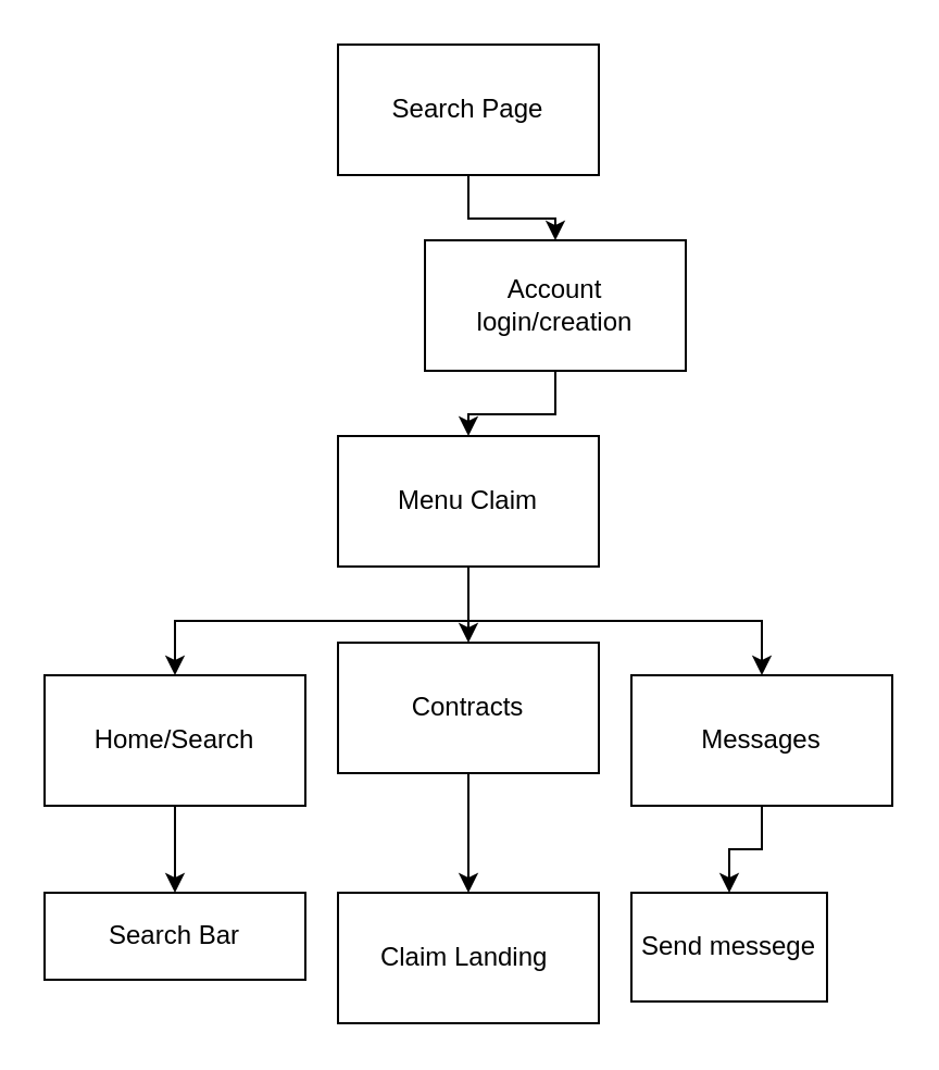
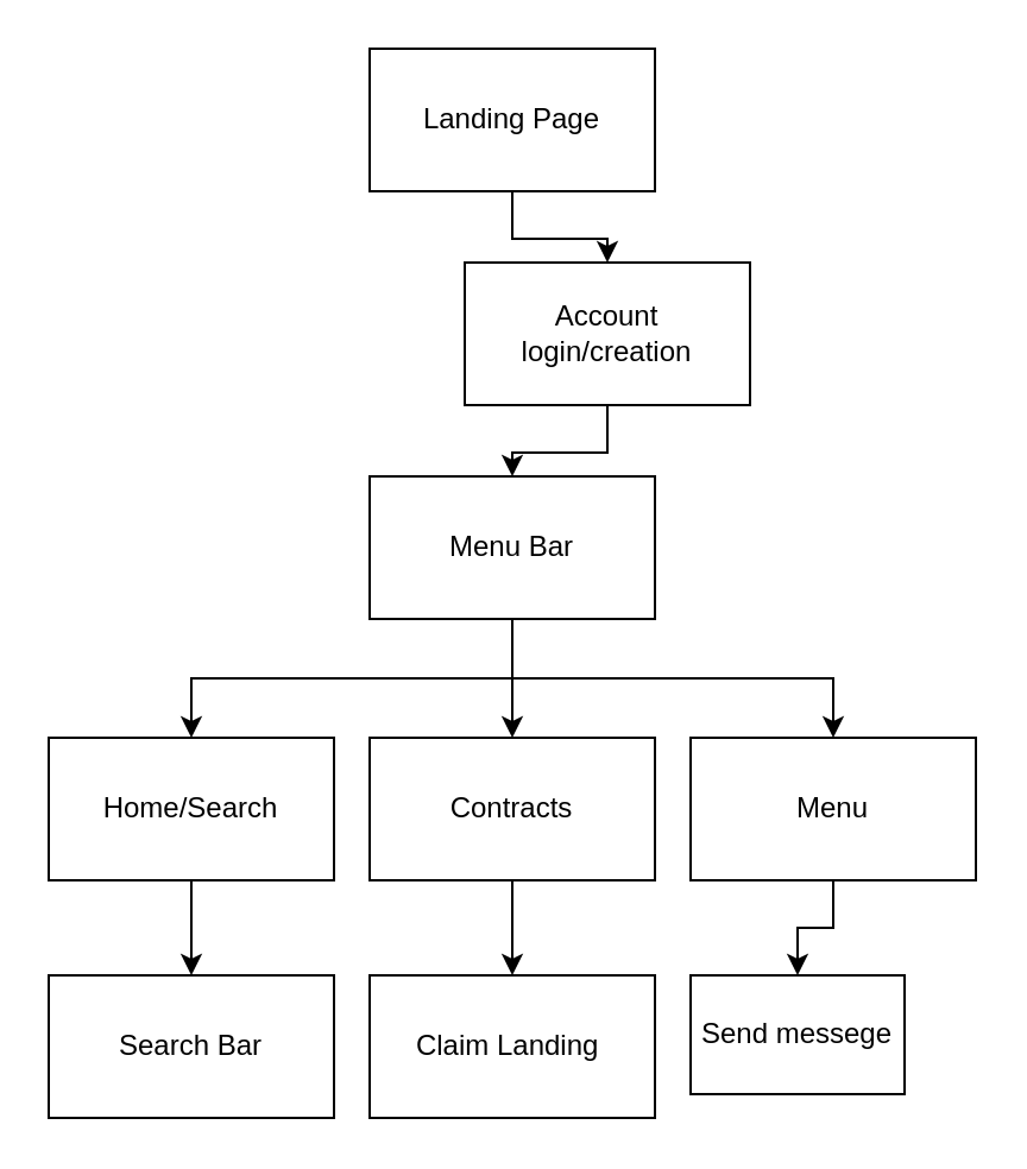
- <mxCell id="3" value="Search Page" style="rounded=0;whiteSpace=wrap;html=1;" parent="1" vertex="1"><mxGeometry x="155" y="20" width="120" height="60" as="geometry" /></mxCell>
+ <mxCell id="3" value="Landing Page" style="rounded=0;whiteSpace=wrap;html=1;" parent="1" vertex="1"><mxGeometry x="155" y="20" width="120" height="60" as="geometry" /></mxCell>
- <mxCell id="9" value="Menu Claim" style="rounded=0;whiteSpace=wrap;html=1;" parent="1" vertex="1"><mxGeometry x="155" y="200" width="120" height="60" as="geometry" /></mxCell>
+ <mxCell id="9" value="Menu Bar" style="rounded=0;whiteSpace=wrap;html=1;" parent="1" vertex="1"><mxGeometry x="155" y="200" width="120" height="60" as="geometry" /></mxCell>
- <mxCell id="13" value="Contracts" style="rounded=0;whiteSpace=wrap;html=1;" parent="1" vertex="1"><mxGeometry x="155" y="295" width="120" height="60" as="geometry" /></mxCell>
+ <mxCell id="13" value="Contracts" style="rounded=0;whiteSpace=wrap;html=1;" parent="1" vertex="1"><mxGeometry x="155" y="310" width="120" height="60" as="geometry" /></mxCell>
- <mxCell id="15" value="Messages" style="rounded=0;whiteSpace=wrap;html=1;" parent="1" vertex="1"><mxGeometry x="290" y="310" width="120" height="60" as="geometry" /></mxCell>
+ <mxCell id="15" value="Menu" style="rounded=0;whiteSpace=wrap;html=1;" parent="1" vertex="1"><mxGeometry x="290" y="310" width="120" height="60" as="geometry" /></mxCell>
- <mxCell id="16" value="Search Bar" style="rounded=0;whiteSpace=wrap;html=1;" vertex="1" parent="1"><mxGeometry x="20" y="410" width="120" height="40" as="geometry" /></mxCell>
+ <mxCell id="16" value="Search Bar" style="rounded=0;whiteSpace=wrap;html=1;" vertex="1" parent="1"><mxGeometry x="20" y="410" width="120" height="60" as="geometry" /></mxCell>
